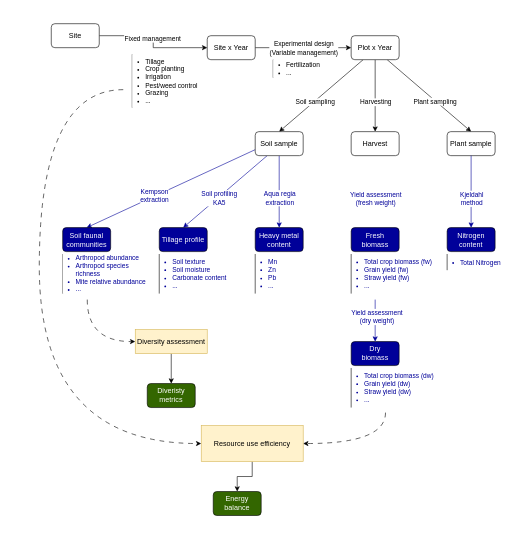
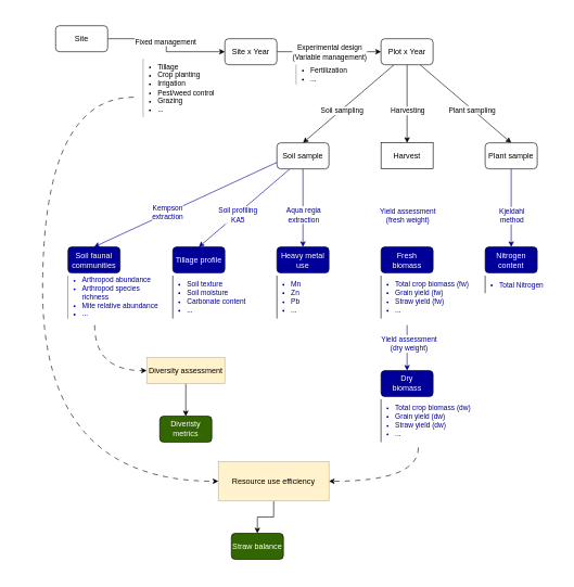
- <mxCell id="17" value="Harvest" style="rounded=1;whiteSpace=wrap;html=1;" parent="1" vertex="1"><mxGeometry x="585" y="219" width="80" height="40" as="geometry" /></mxCell>
+ <mxCell id="17" value="Harvest" style="whiteSpace=wrap;html=1;rounded=0;" parent="1" vertex="1"><mxGeometry x="585" y="219" width="80" height="40" as="geometry" /></mxCell>
- <mxCell id="29" value="Heavy metal content" style="rounded=1;whiteSpace=wrap;html=1;fillColor=#000099;fontColor=#FFFFFF;" parent="1" vertex="1"><mxGeometry x="425" y="379" width="80" height="40" as="geometry" /></mxCell>
+ <mxCell id="29" value="Heavy metal use" style="rounded=1;whiteSpace=wrap;html=1;fillColor=#000099;fontColor=#FFFFFF;" parent="1" vertex="1"><mxGeometry x="425" y="379" width="80" height="40" as="geometry" /></mxCell>
- <mxCell id="52" value="Energy balance" style="rounded=1;whiteSpace=wrap;html=1;fillColor=#336600;fontColor=#FFFFFF;" parent="1" vertex="1"><mxGeometry x="355" y="819" width="80" height="40" as="geometry" /></mxCell>
+ <mxCell id="52" value="Straw balance" style="rounded=1;whiteSpace=wrap;html=1;fillColor=#336600;fontColor=#FFFFFF;" parent="1" vertex="1"><mxGeometry x="355" y="819" width="80" height="40" as="geometry" /></mxCell>
